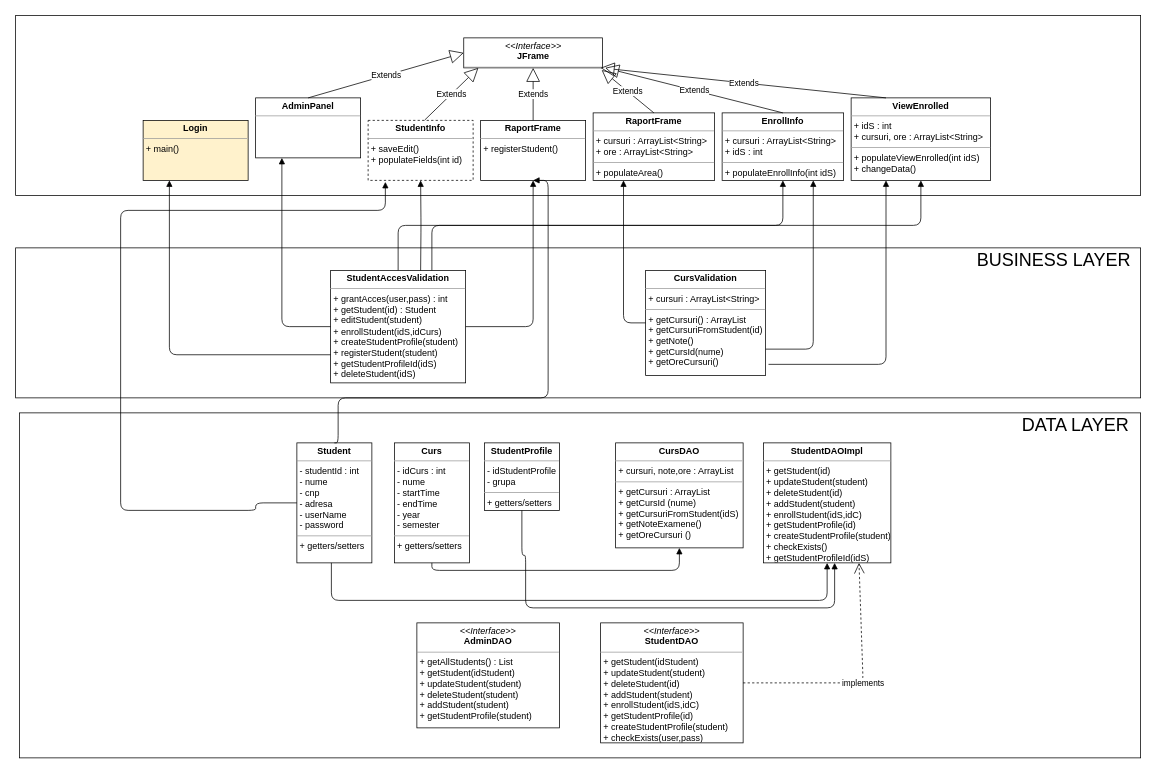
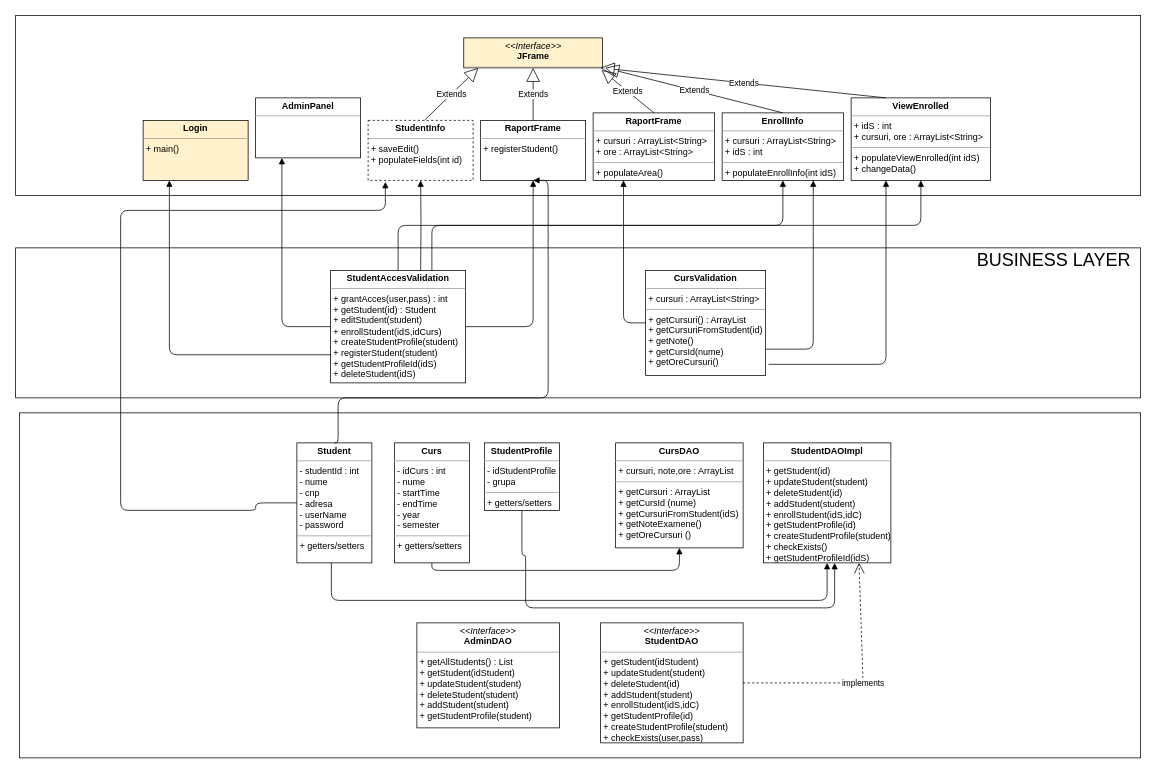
- <mxCell id="12" value="&lt;p style=&quot;margin: 0px ; margin-top: 4px ; text-align: center&quot;&gt;&lt;i&gt;&amp;lt;&amp;lt;Interface&amp;gt;&amp;gt;&lt;/i&gt;&lt;br&gt;&lt;b&gt;JFrame&lt;/b&gt;&lt;/p&gt;&lt;hr size=&quot;1&quot;&gt;&lt;p style=&quot;margin: 0px ; margin-left: 4px&quot;&gt;&lt;br&gt;&lt;/p&gt;" style="verticalAlign=top;align=left;overflow=fill;fontSize=12;fontFamily=Helvetica;html=1;" vertex="1" parent="1"><mxGeometry x="617.5" y="50" width="185" height="40" as="geometry" /></mxCell>
+ <mxCell id="12" value="&lt;p style=&quot;margin: 0px ; margin-top: 4px ; text-align: center&quot;&gt;&lt;i&gt;&amp;lt;&amp;lt;Interface&amp;gt;&amp;gt;&lt;/i&gt;&lt;br&gt;&lt;b&gt;JFrame&lt;/b&gt;&lt;/p&gt;&lt;hr size=&quot;1&quot;&gt;&lt;p style=&quot;margin: 0px ; margin-left: 4px&quot;&gt;&lt;br&gt;&lt;/p&gt;" style="verticalAlign=top;align=left;overflow=fill;fontSize=12;fontFamily=Helvetica;html=1;fillColor=#fff2cc;" vertex="1" parent="1"><mxGeometry x="617.5" y="50" width="185" height="40" as="geometry" /></mxCell>
- <mxCell id="13" value="Extends" style="endArrow=block;endSize=16;endFill=0;html=1;entryX=0;entryY=0.5;entryDx=0;entryDy=0;exitX=0.5;exitY=0;exitDx=0;exitDy=0;" edge="1" parent="1" source="6" target="12"><mxGeometry width="160" relative="1" as="geometry"><mxPoint x="277.167" y="167" as="sourcePoint" /><mxPoint x="627.167" y="80.333" as="targetPoint" /></mxGeometry></mxCell>
- <mxCell id="46" value="&lt;font style=&quot;font-size: 24px&quot;&gt;DATA LAYER&lt;br&gt;&lt;/font&gt;&lt;br&gt;" style="text;html=1;resizable=0;points=[];autosize=1;align=left;verticalAlign=top;spacingTop=-4;" vertex="1" parent="1"><mxGeometry x="1360" y="550" width="160" height="30" as="geometry" /></mxCell>
